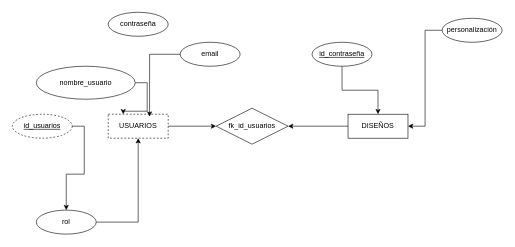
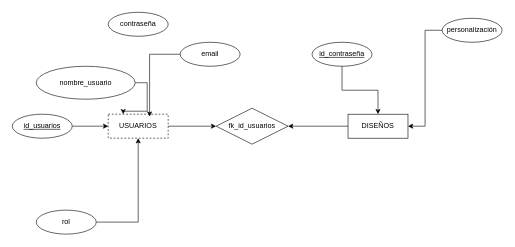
- <mxCell id="10" value="id_usuarios" style="ellipse;whiteSpace=wrap;html=1;align=center;fontStyle=4;dashed=1;" parent="1" vertex="1"><mxGeometry x="20" y="190" width="100" height="40" as="geometry" /></mxCell>
+ <mxCell id="10" value="id_usuarios" style="ellipse;whiteSpace=wrap;html=1;align=center;fontStyle=4;" parent="1" vertex="1"><mxGeometry x="20" y="190" width="100" height="40" as="geometry" /></mxCell>
- <mxCell id="9" style="edgeStyle=orthogonalEdgeStyle;rounded=0;orthogonalLoop=1;jettySize=auto;html=1;exitX=1;exitY=0.5;exitDx=0;exitDy=0;" parent="1" source="10" target="12" edge="1"><mxGeometry relative="1" as="geometry" /></mxCell>
+ <mxCell id="9" style="edgeStyle=orthogonalEdgeStyle;rounded=0;orthogonalLoop=1;jettySize=auto;html=1;exitX=1;exitY=0.5;exitDx=0;exitDy=0;entryX=0;entryY=0.5;entryDx=0;entryDy=0;" parent="1" source="10" target="3" edge="1"><mxGeometry relative="1" as="geometry" /></mxCell>
